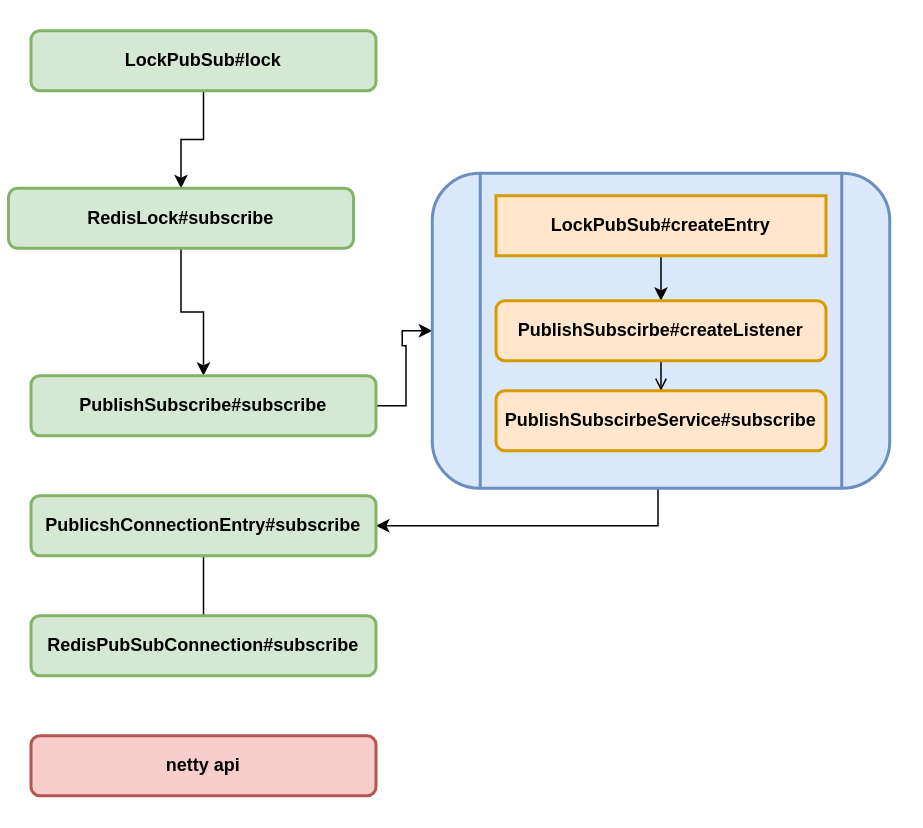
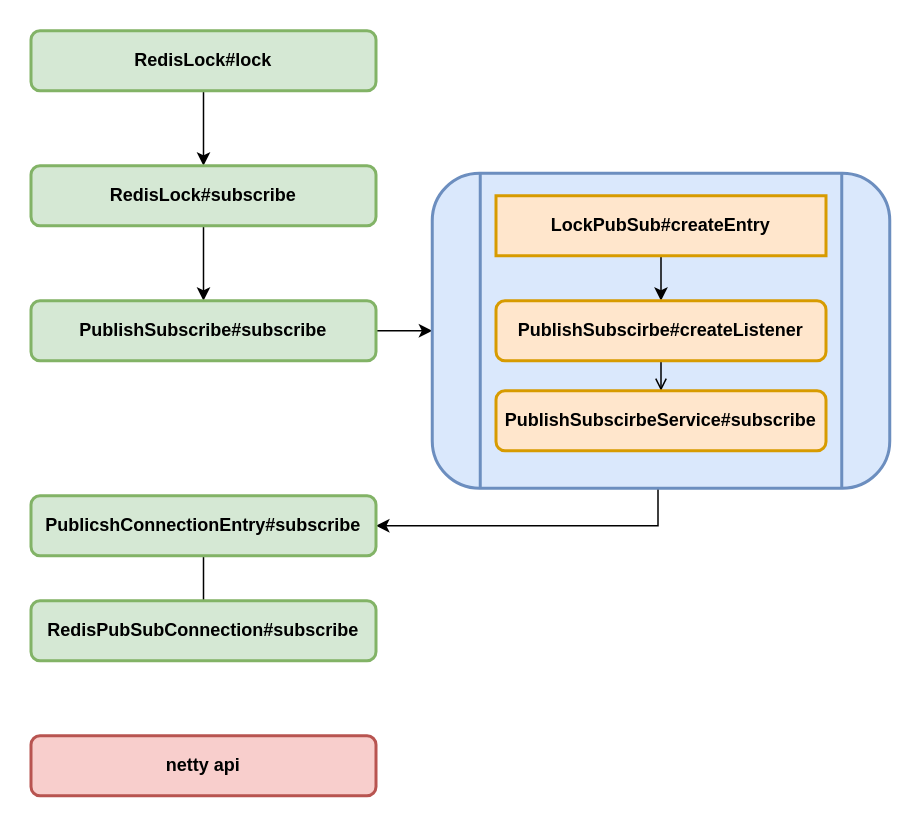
- <mxCell id="3" value="LockPubSub#lock" style="rounded=1;whiteSpace=wrap;html=1;strokeWidth=2;fillColor=#d5e8d4;strokeColor=#82b366;fontStyle=1" vertex="1" parent="1"><mxGeometry x="20" y="20" width="230" height="40" as="geometry" /></mxCell>
+ <mxCell id="3" value="RedisLock#lock" style="rounded=1;whiteSpace=wrap;html=1;strokeWidth=2;fillColor=#d5e8d4;strokeColor=#82b366;fontStyle=1" vertex="1" parent="1"><mxGeometry x="20" y="20" width="230" height="40" as="geometry" /></mxCell>
- <mxCell id="5" value="RedisLock#subscribe" style="rounded=1;whiteSpace=wrap;html=1;strokeWidth=2;fillColor=#d5e8d4;strokeColor=#82b366;fontStyle=1" vertex="1" parent="1"><mxGeometry x="5" y="125" width="230" height="40" as="geometry" /></mxCell>
+ <mxCell id="5" value="RedisLock#subscribe" style="rounded=1;whiteSpace=wrap;html=1;strokeWidth=2;fillColor=#d5e8d4;strokeColor=#82b366;fontStyle=1" vertex="1" parent="1"><mxGeometry x="20" y="110" width="230" height="40" as="geometry" /></mxCell>
- <mxCell id="7" value="PublishSubscribe#subscribe" style="rounded=1;whiteSpace=wrap;html=1;strokeWidth=2;fillColor=#d5e8d4;strokeColor=#82b366;fontStyle=1" vertex="1" parent="1"><mxGeometry x="20" y="250" width="230" height="40" as="geometry" /></mxCell>
+ <mxCell id="7" value="PublishSubscribe#subscribe" style="rounded=1;whiteSpace=wrap;html=1;strokeWidth=2;fillColor=#d5e8d4;strokeColor=#82b366;fontStyle=1" vertex="1" parent="1"><mxGeometry x="20" y="200" width="230" height="40" as="geometry" /></mxCell>
- <mxCell id="17" value="RedisPubSubConnection#subscribe" style="rounded=1;whiteSpace=wrap;html=1;strokeWidth=2;fillColor=#d5e8d4;strokeColor=#82b366;fontStyle=1" vertex="1" parent="1"><mxGeometry x="20" y="410" width="230" height="40" as="geometry" /></mxCell>
+ <mxCell id="17" value="RedisPubSubConnection#subscribe" style="rounded=1;whiteSpace=wrap;html=1;strokeWidth=2;fillColor=#d5e8d4;strokeColor=#82b366;fontStyle=1" vertex="1" parent="1"><mxGeometry x="20" y="400" width="230" height="40" as="geometry" /></mxCell>
